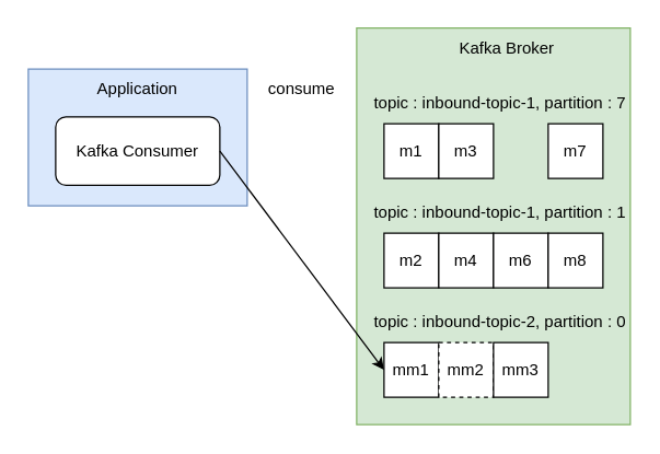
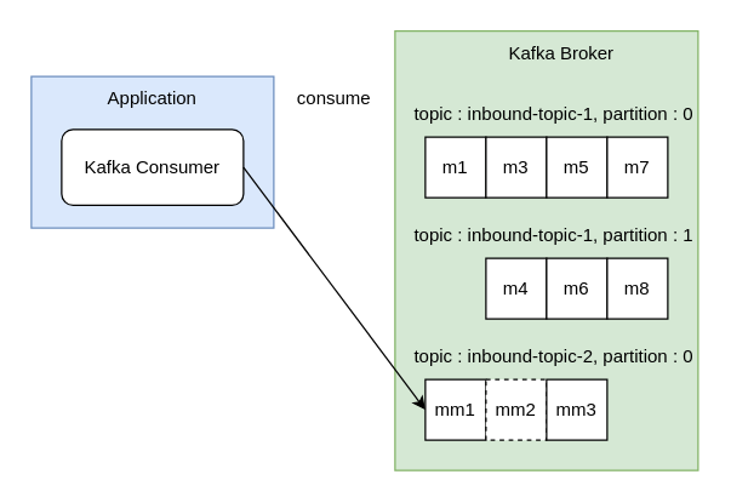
- <mxCell id="7" value="topic : inbound-topic-1, partition : 7" style="text;html=1;align=center;verticalAlign=middle;whiteSpace=wrap;rounded=0;" parent="1" vertex="1"><mxGeometry x="270" y="60" width="190" height="30" as="geometry" /></mxCell>
+ <mxCell id="7" value="topic : inbound-topic-1, partition : 0" style="text;html=1;align=center;verticalAlign=middle;whiteSpace=wrap;rounded=0;" parent="1" vertex="1"><mxGeometry x="270" y="60" width="190" height="30" as="geometry" /></mxCell>
+ <mxCell id="11" value="m5" style="rounded=0;whiteSpace=wrap;html=1;" parent="8" vertex="1"><mxGeometry x="80" width="40" height="40" as="geometry" /></mxCell>
- <mxCell id="15" value="m2" style="rounded=0;whiteSpace=wrap;html=1;" vertex="1" parent="14"><mxGeometry width="40" height="40" as="geometry" /></mxCell>
